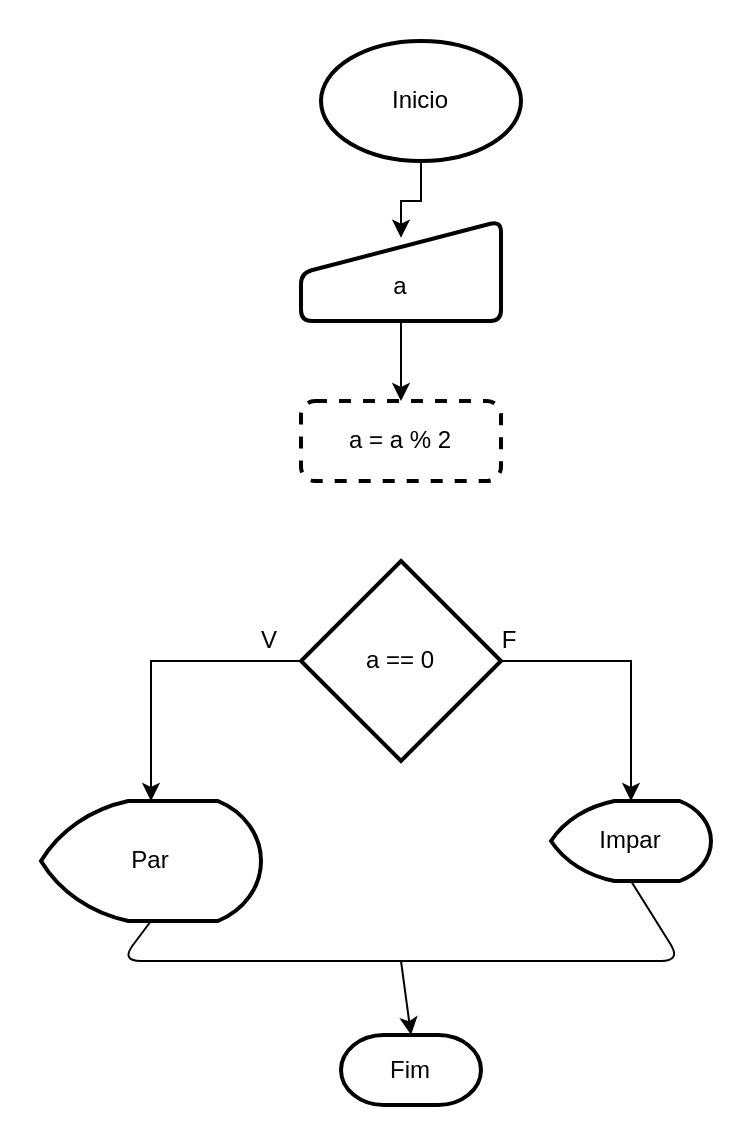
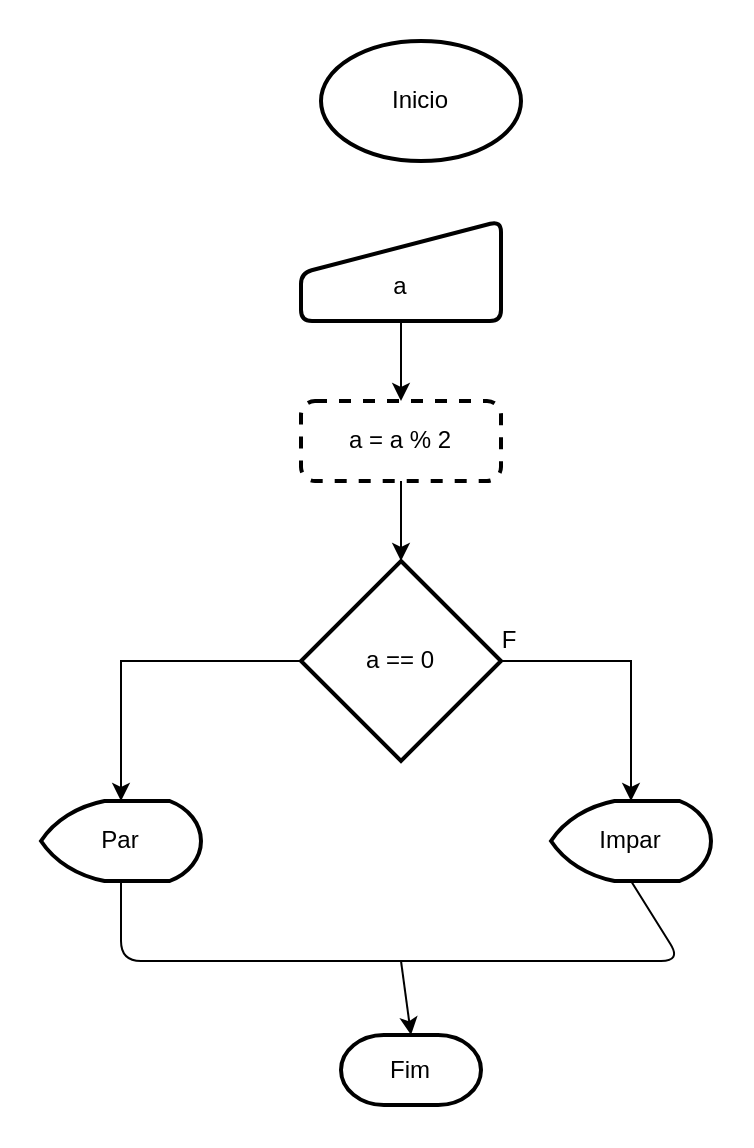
- <mxCell id="2" style="edgeStyle=orthogonalEdgeStyle;rounded=0;orthogonalLoop=1;jettySize=auto;html=1;entryX=0.5;entryY=0.167;entryDx=0;entryDy=0;entryPerimeter=0;" edge="1" parent="1" source="3" target="5"><mxGeometry relative="1" as="geometry" /></mxCell>
+ <mxCell id="6" style="edgeStyle=orthogonalEdgeStyle;rounded=0;orthogonalLoop=1;jettySize=auto;html=1;" edge="1" parent="1" source="7" target="10"><mxGeometry relative="1" as="geometry" /></mxCell>
- <mxCell id="11" value="V" style="text;html=1;align=center;verticalAlign=middle;resizable=0;points=[];autosize=1;" vertex="1" parent="1"><mxGeometry x="124" y="310" width="20" height="20" as="geometry" /></mxCell>
- <mxCell id="13" value="Par" style="strokeWidth=2;html=1;shape=mxgraph.flowchart.display;whiteSpace=wrap;" vertex="1" parent="1"><mxGeometry x="20" y="400" width="110" height="60" as="geometry" /></mxCell>
+ <mxCell id="13" value="Par" style="strokeWidth=2;html=1;shape=mxgraph.flowchart.display;whiteSpace=wrap;" vertex="1" parent="1"><mxGeometry x="20" y="400" width="80" height="40" as="geometry" /></mxCell>
